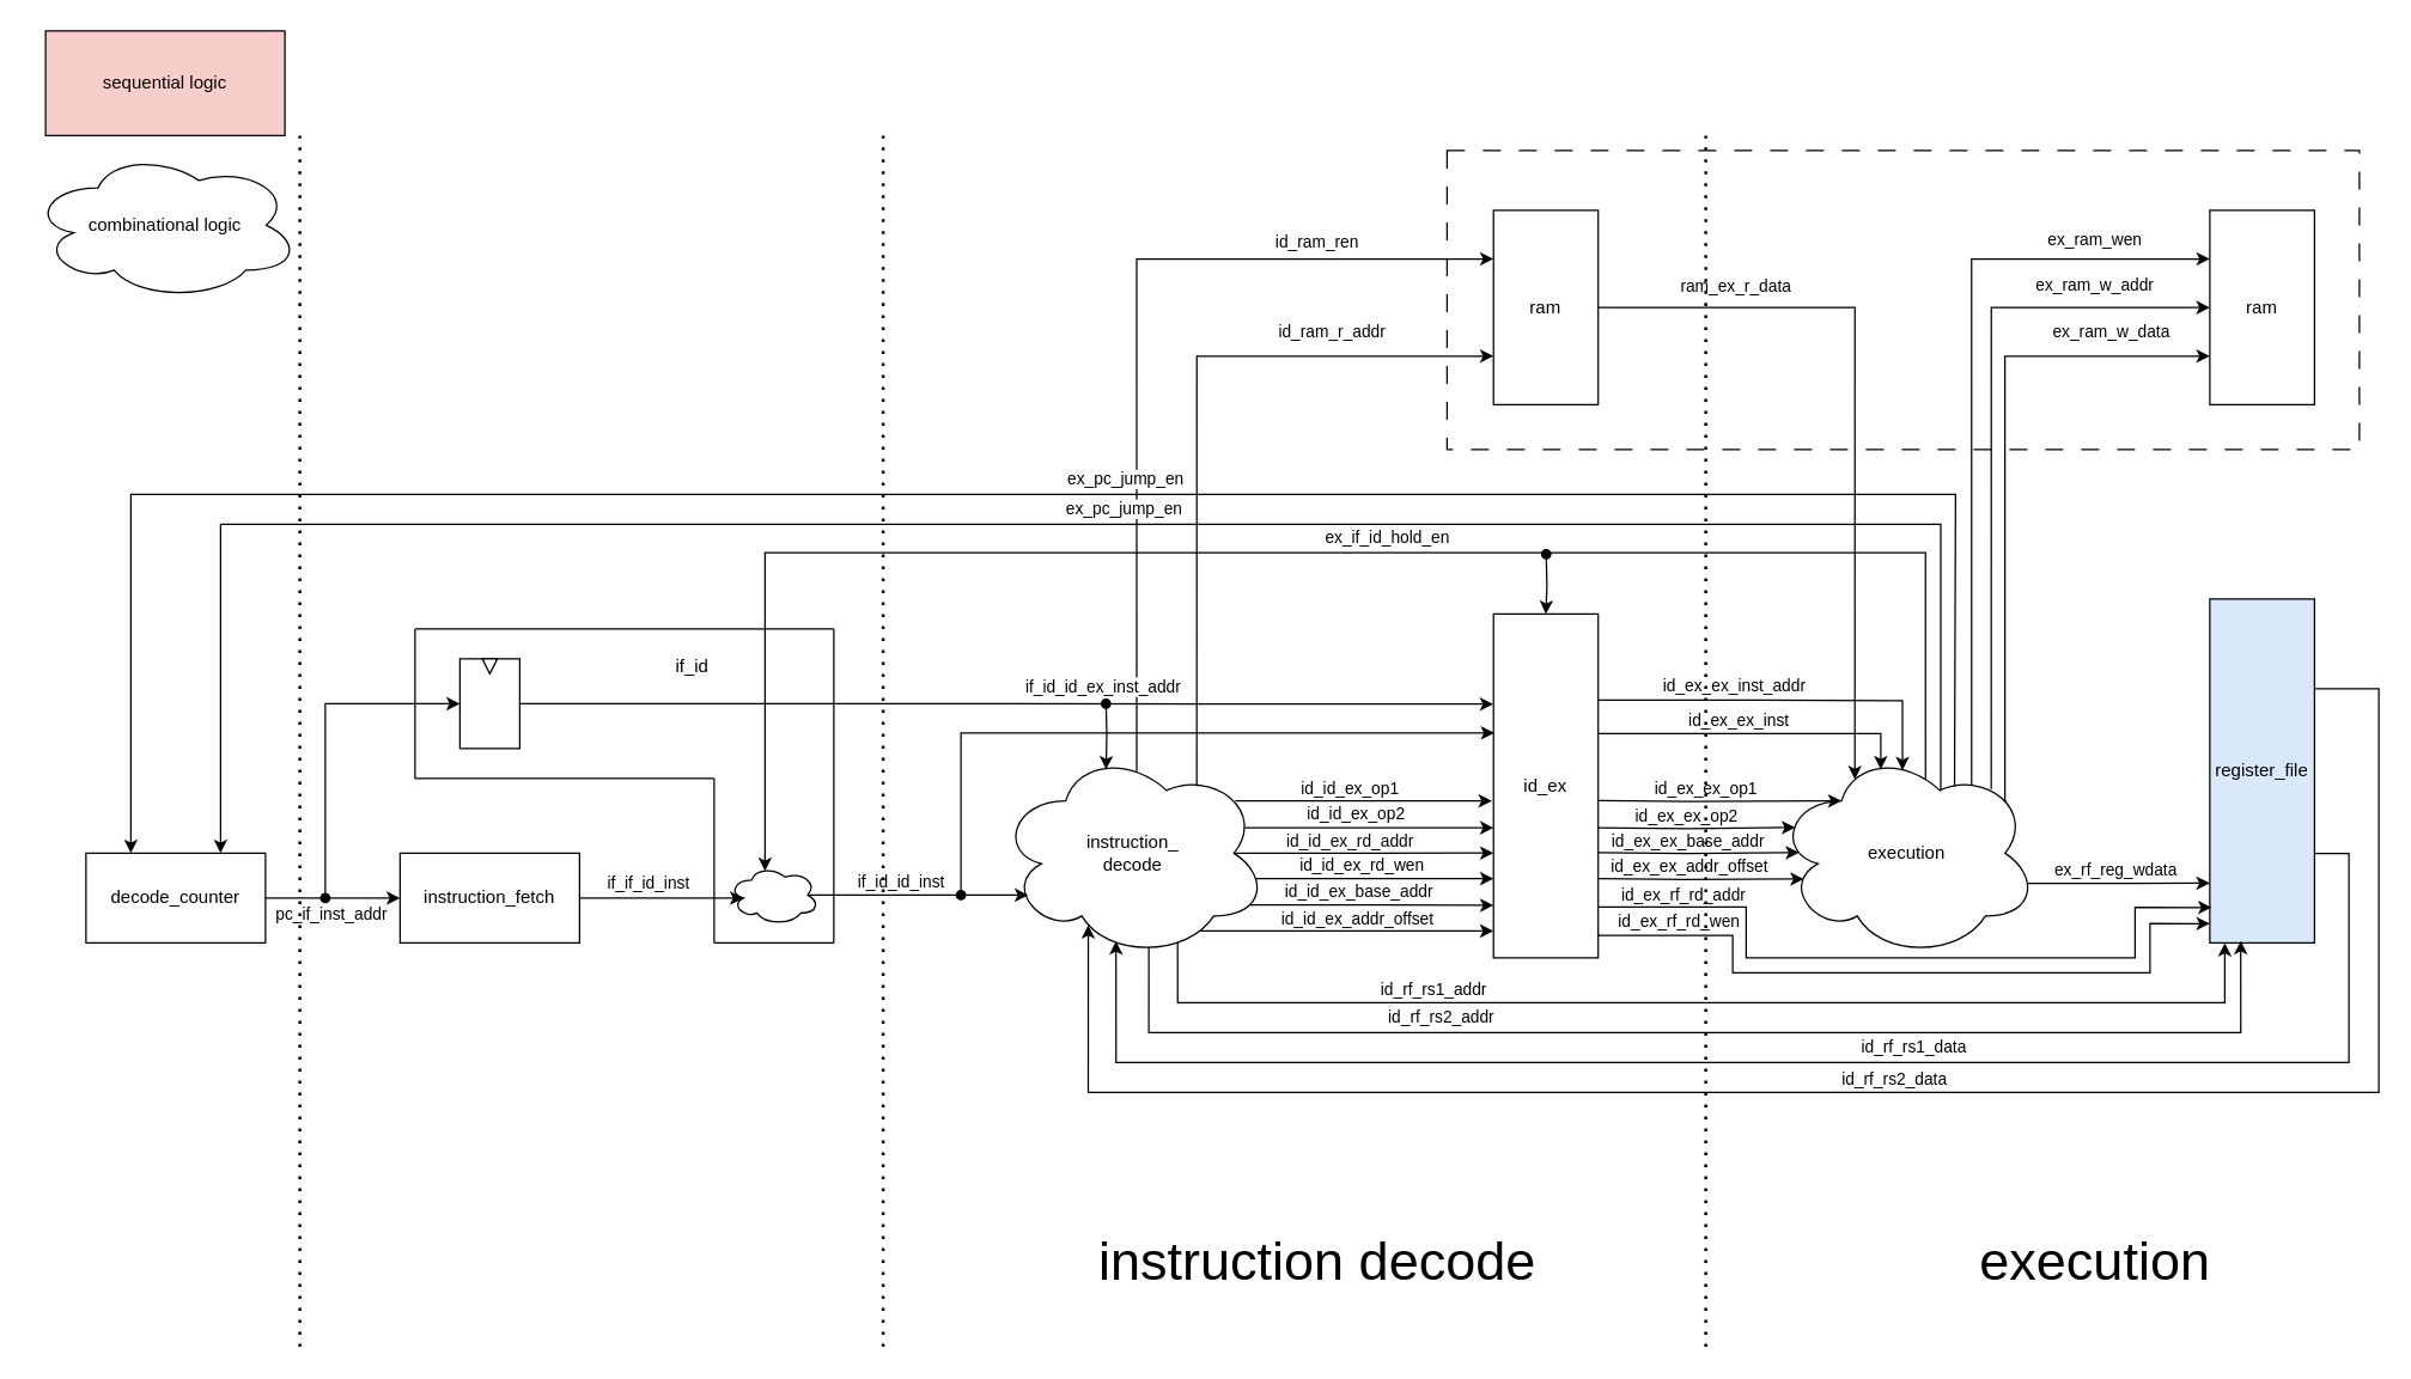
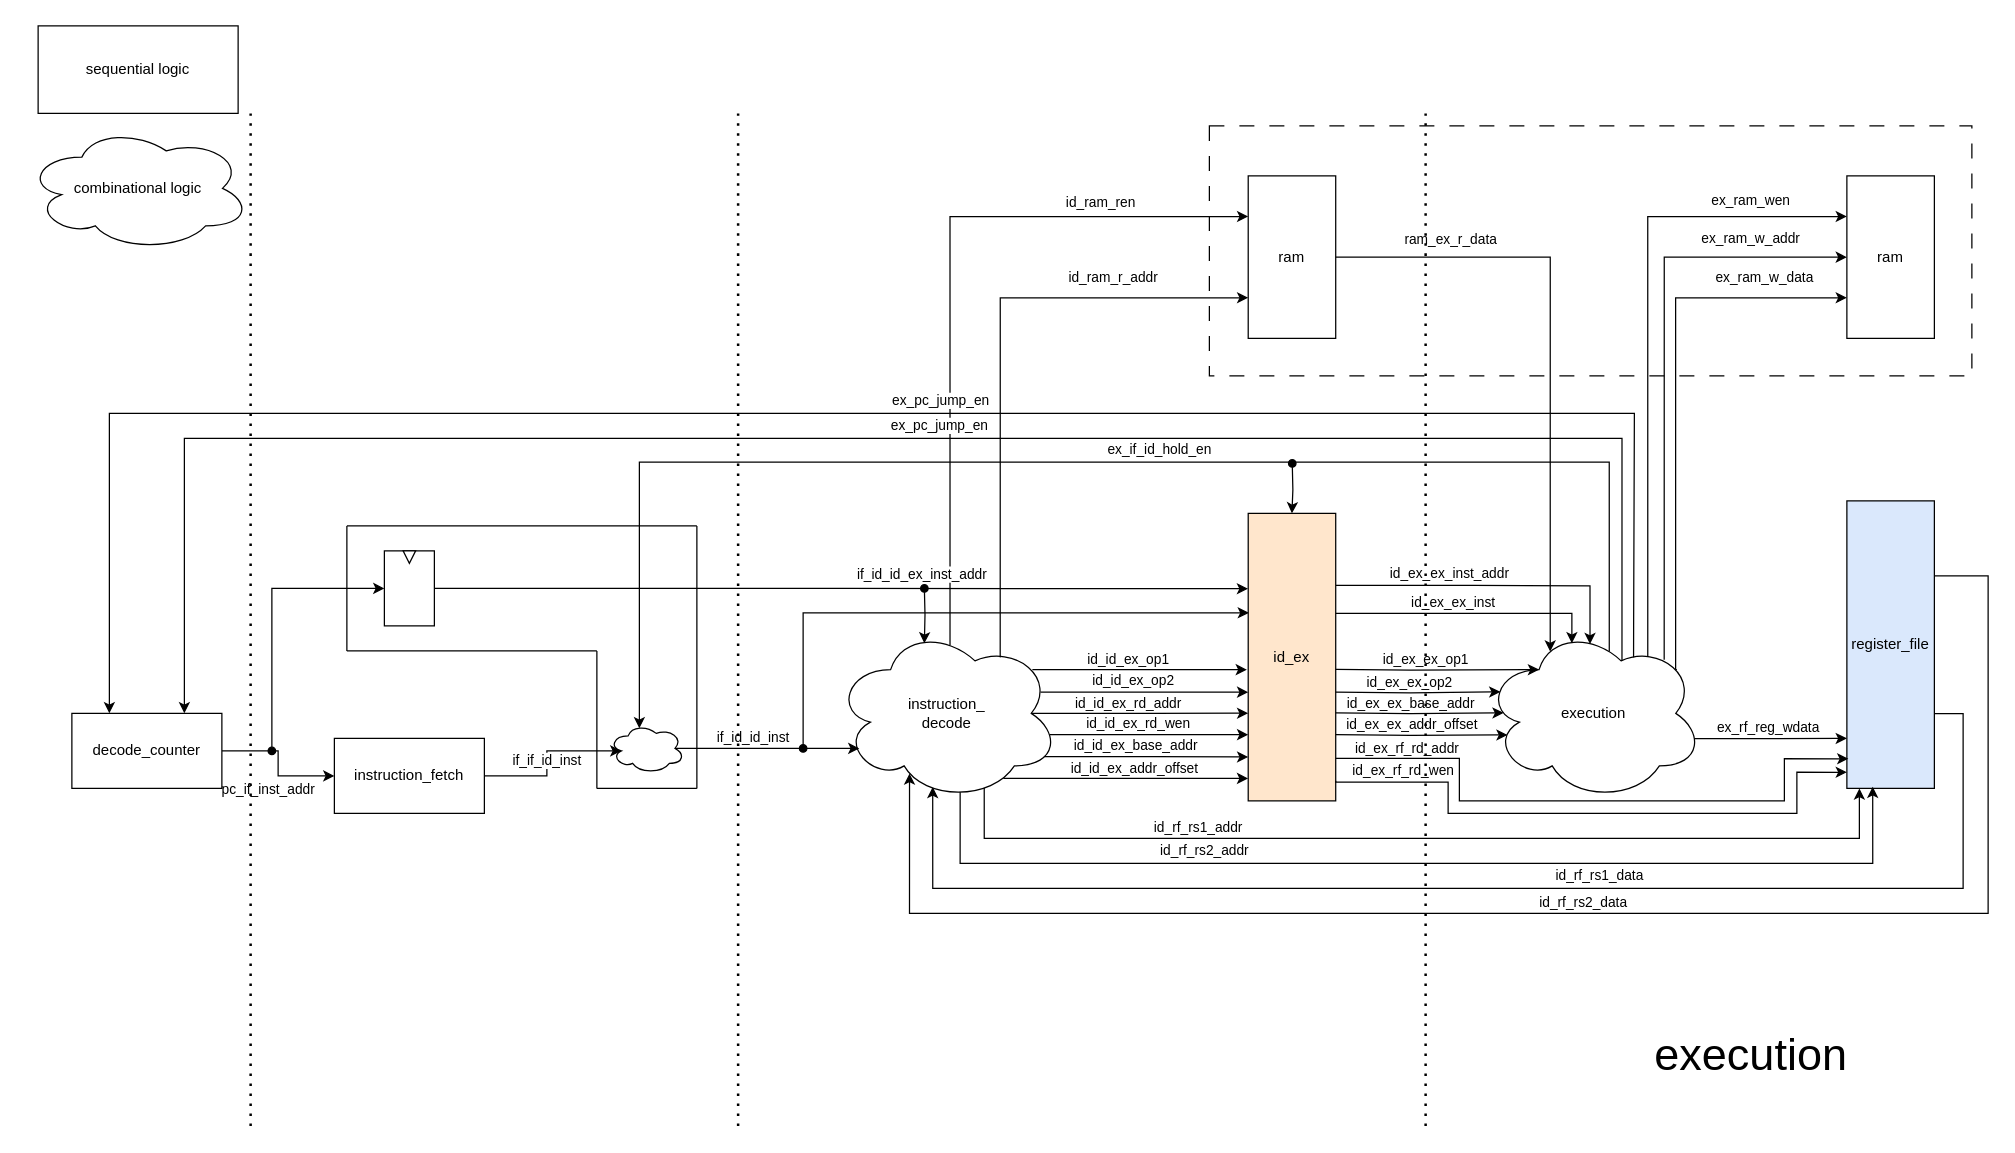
- <mxCell id="89" value="sequential logic" style="rounded=0;whiteSpace=wrap;html=1;fillColor=#f8cecc;" vertex="1" parent="1"><mxGeometry x="30" y="20" width="160" height="70" as="geometry" /></mxCell>
+ <mxCell id="89" value="sequential logic" style="rounded=0;whiteSpace=wrap;html=1;" vertex="1" parent="1"><mxGeometry x="30" y="20" width="160" height="70" as="geometry" /></mxCell>
- <mxCell id="49" value="if_id" style="text;html=1;align=center;verticalAlign=middle;resizable=0;points=[];autosize=1;strokeColor=none;fillColor=none;" vertex="1" parent="1"><mxGeometry x="437" y="430" width="50" height="30" as="geometry" /></mxCell>
- <mxCell id="26" value="id_ex" style="rounded=0;whiteSpace=wrap;html=1;" vertex="1" parent="1"><mxGeometry x="998.07" y="410" width="70" height="230" as="geometry" /></mxCell>
+ <mxCell id="26" value="id_ex" style="rounded=0;whiteSpace=wrap;html=1;fillColor=#ffe6cc;" vertex="1" parent="1"><mxGeometry x="998.07" y="410" width="70" height="230" as="geometry" /></mxCell>
- <mxCell id="6" value="instruction_fetch" style="rounded=0;whiteSpace=wrap;html=1;" vertex="1" parent="1"><mxGeometry x="267" y="570" width="120" height="60" as="geometry" /></mxCell>
+ <mxCell id="6" value="instruction_fetch" style="rounded=0;whiteSpace=wrap;html=1;" vertex="1" parent="1"><mxGeometry x="267" y="590" width="120" height="60" as="geometry" /></mxCell>
- <mxCell id="94" value="&lt;font style=&quot;font-size: 36px;&quot;&gt;instruction decode&lt;/font&gt;" style="text;html=1;align=center;verticalAlign=middle;resizable=0;points=[];autosize=1;strokeColor=none;fillColor=none;" vertex="1" parent="1"><mxGeometry x="720" y="813" width="320" height="60" as="geometry" /></mxCell>
